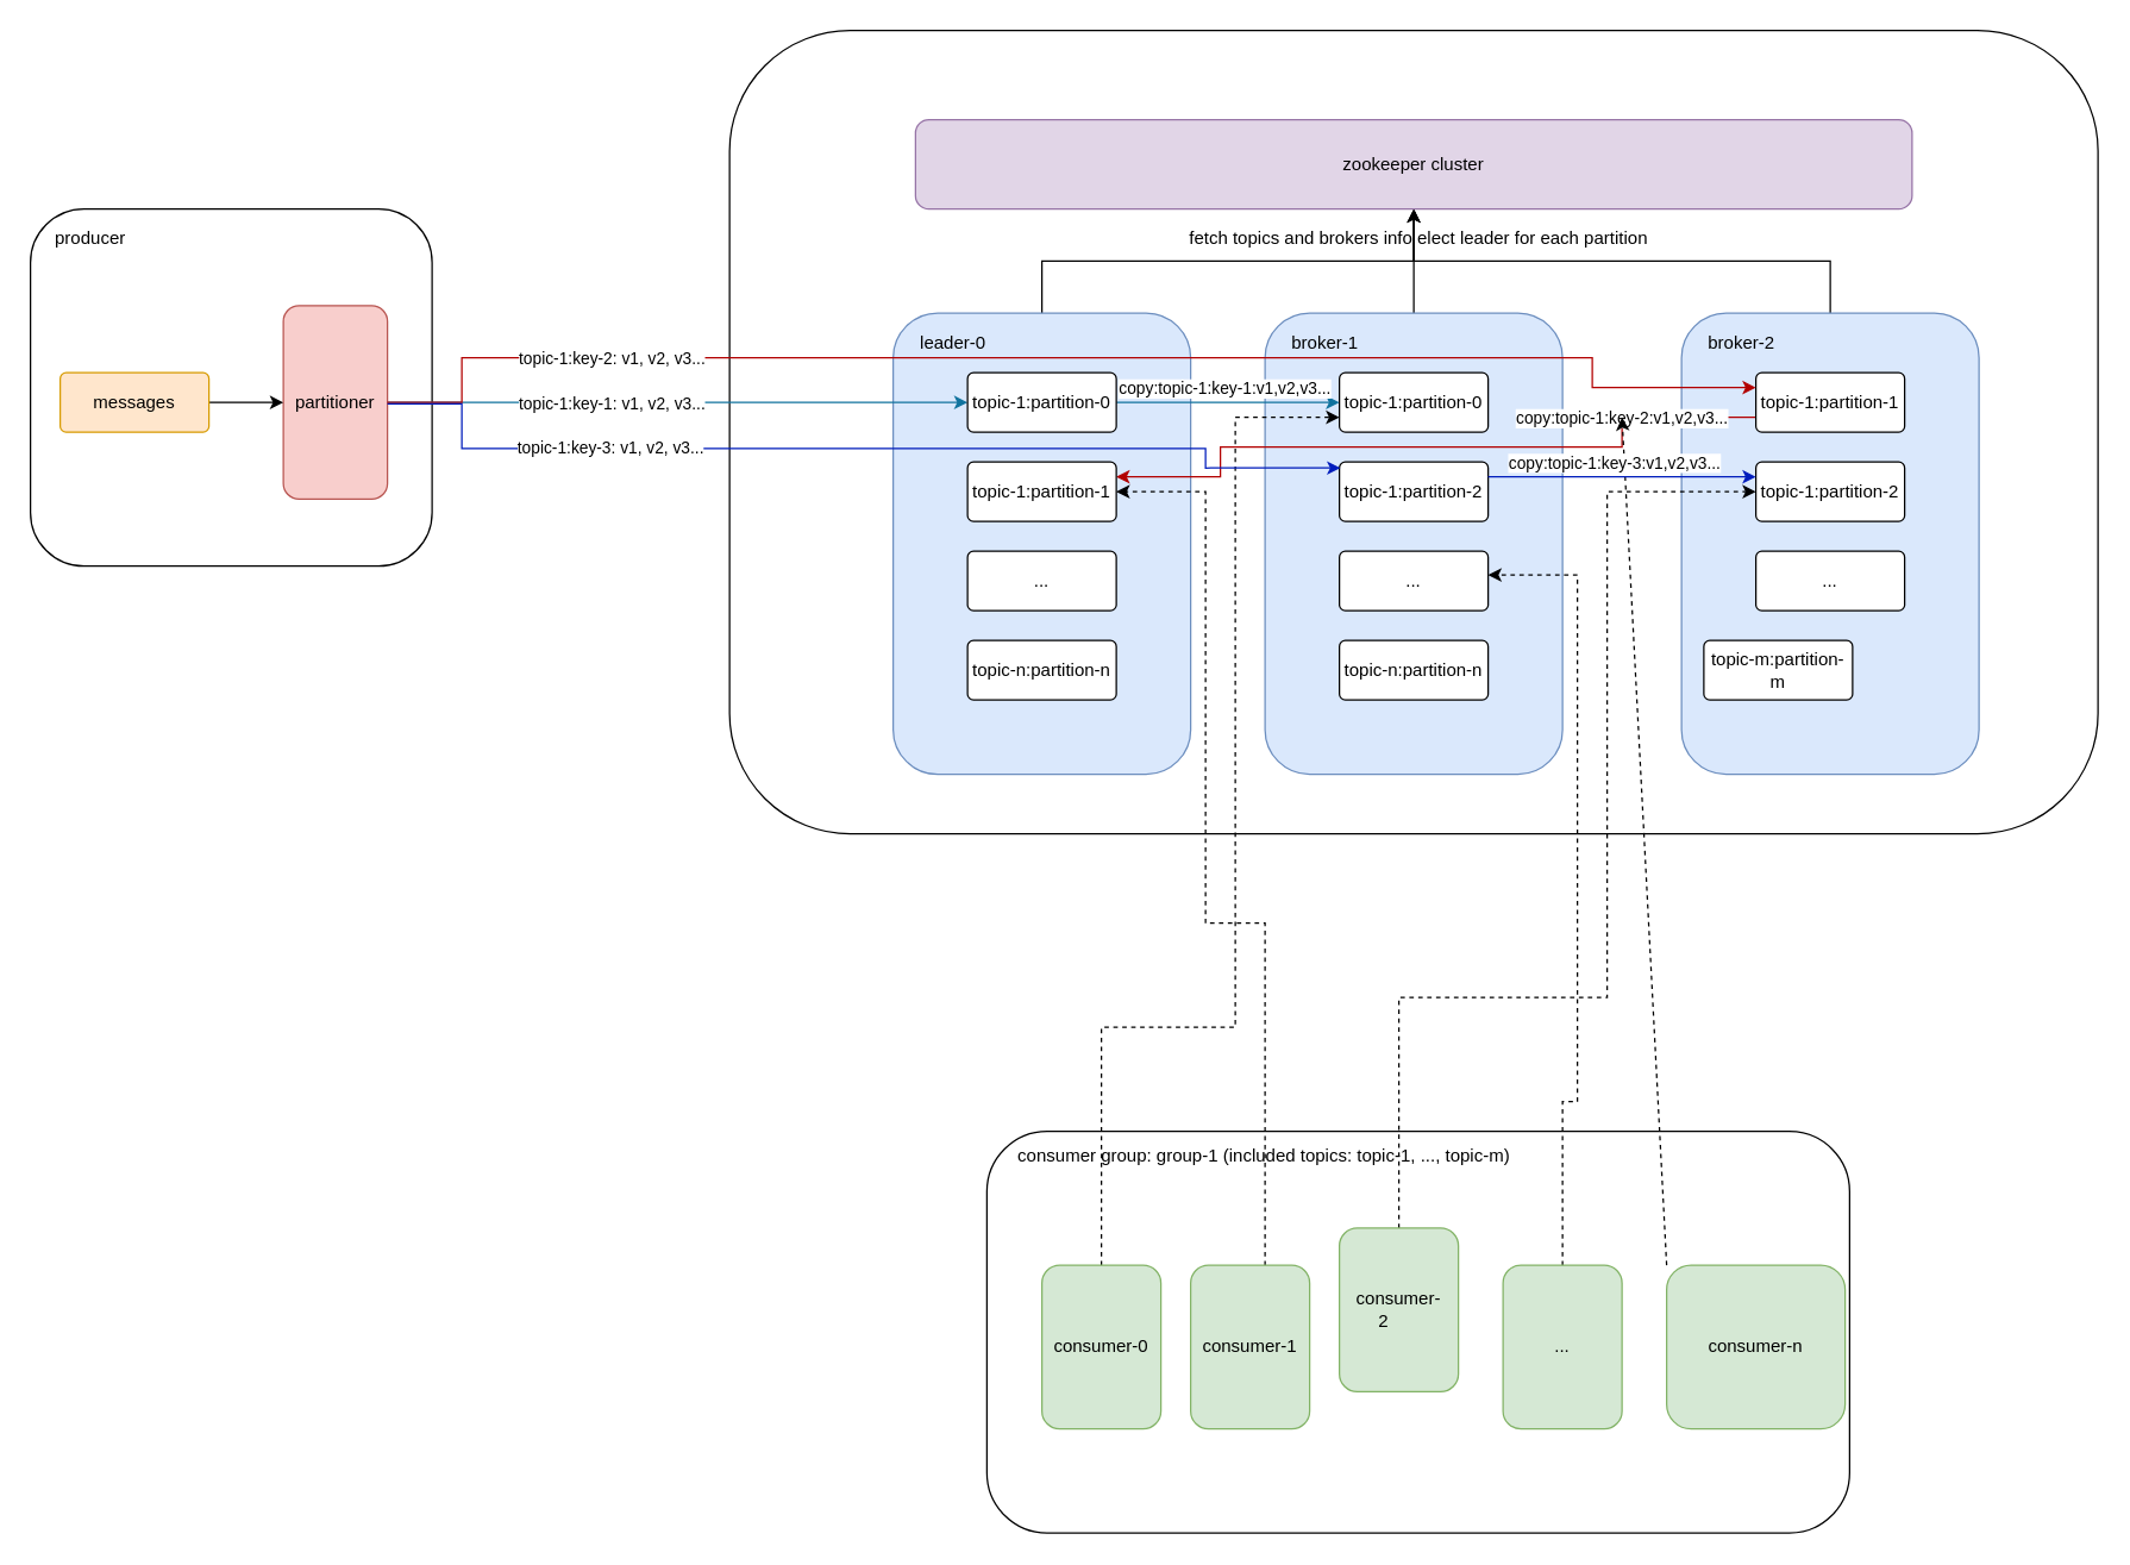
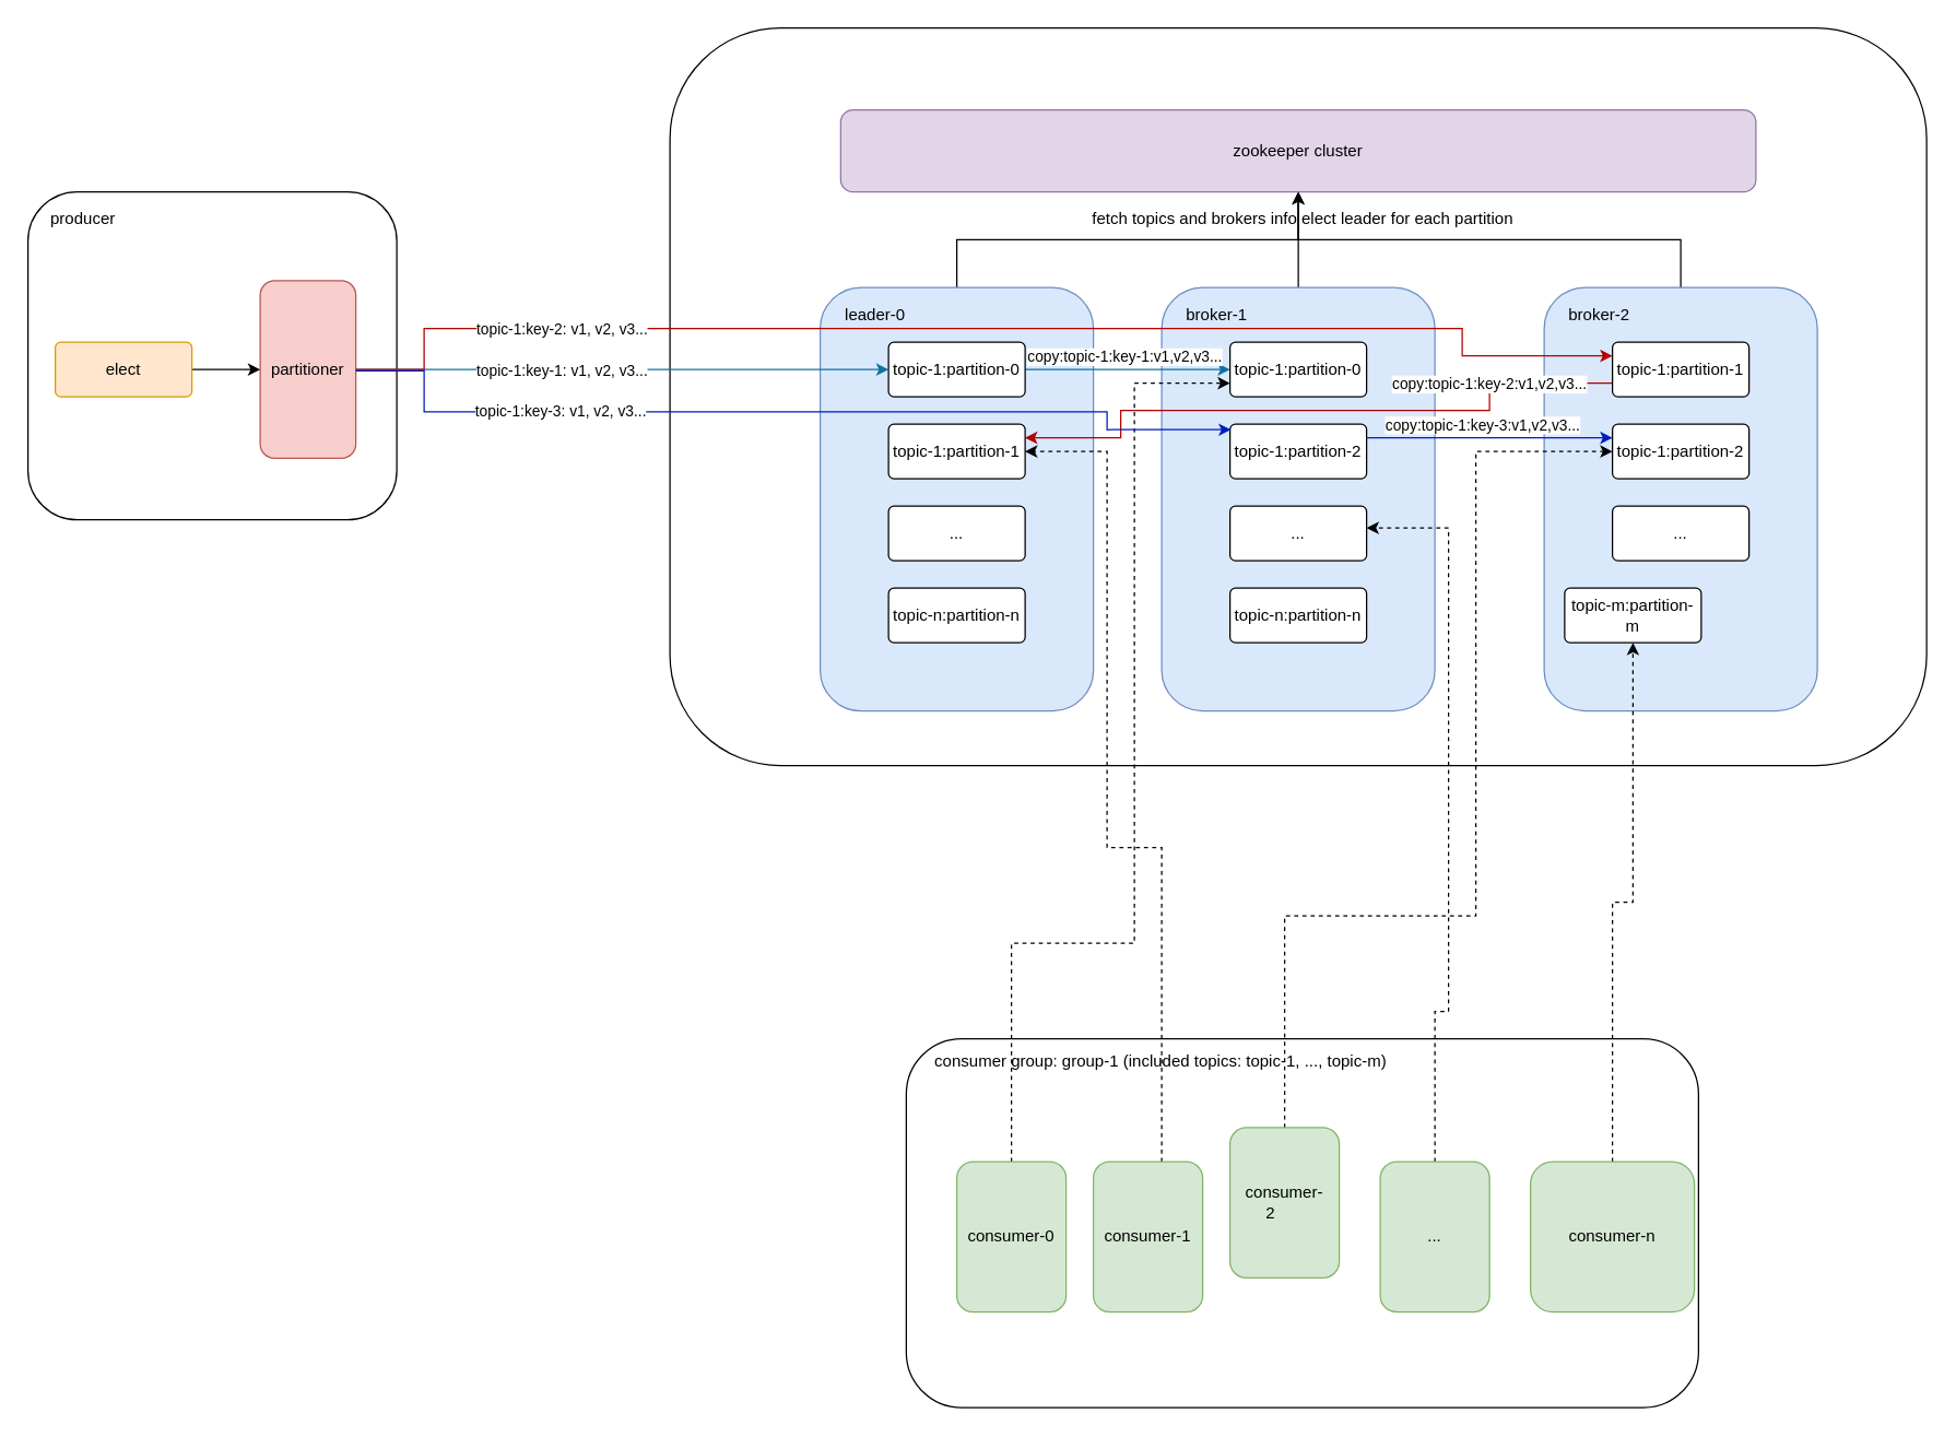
- <mxCell id="18" value="messages" style="rounded=1;arcSize=10;whiteSpace=wrap;html=1;align=center;fillColor=#ffe6cc;strokeColor=#d79b00;" vertex="1" parent="1"><mxGeometry x="40" y="250" width="100" height="40" as="geometry" /></mxCell>
+ <mxCell id="18" value="elect" style="rounded=1;arcSize=10;whiteSpace=wrap;html=1;align=center;fillColor=#ffe6cc;strokeColor=#d79b00;" vertex="1" parent="1"><mxGeometry x="40" y="250" width="100" height="40" as="geometry" /></mxCell>
- <mxCell id="47" style="edgeStyle=orthogonalEdgeStyle;rounded=0;orthogonalLoop=1;jettySize=auto;html=1;dashed=1;fontColor=#000000;" edge="1" parent="1" source="48" target="36"><mxGeometry relative="1" as="geometry" /></mxCell>
+ <mxCell id="47" style="edgeStyle=orthogonalEdgeStyle;rounded=0;orthogonalLoop=1;jettySize=auto;html=1;dashed=1;fontColor=#000000;entryX=0.5;entryY=1;entryDx=0;entryDy=0;" edge="1" parent="1" source="48" target="32"><mxGeometry relative="1" as="geometry" /></mxCell>
